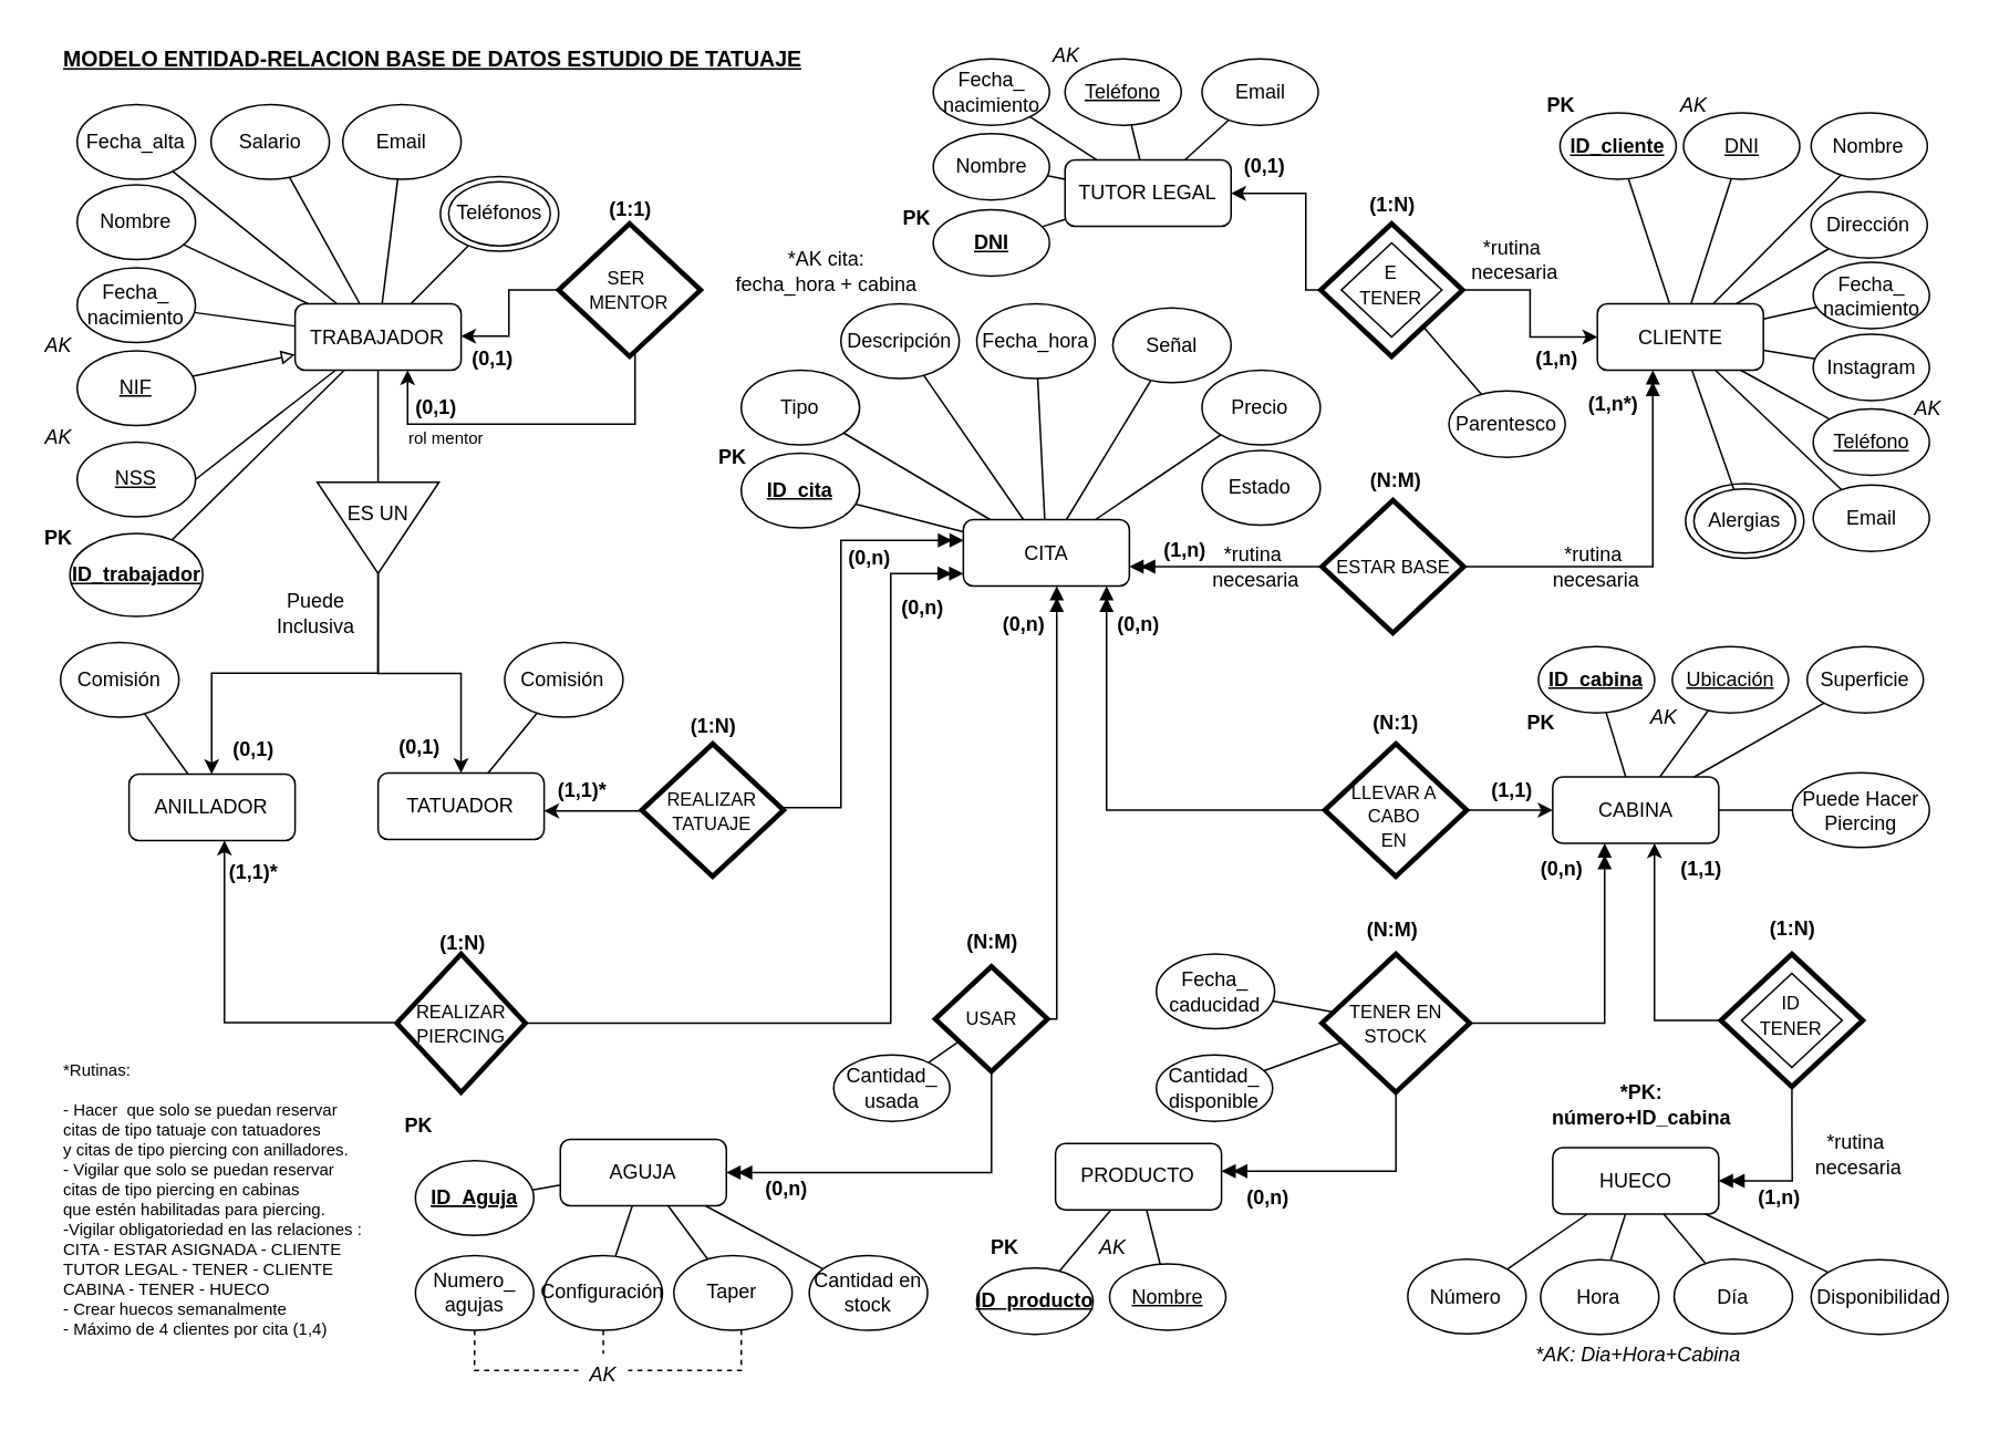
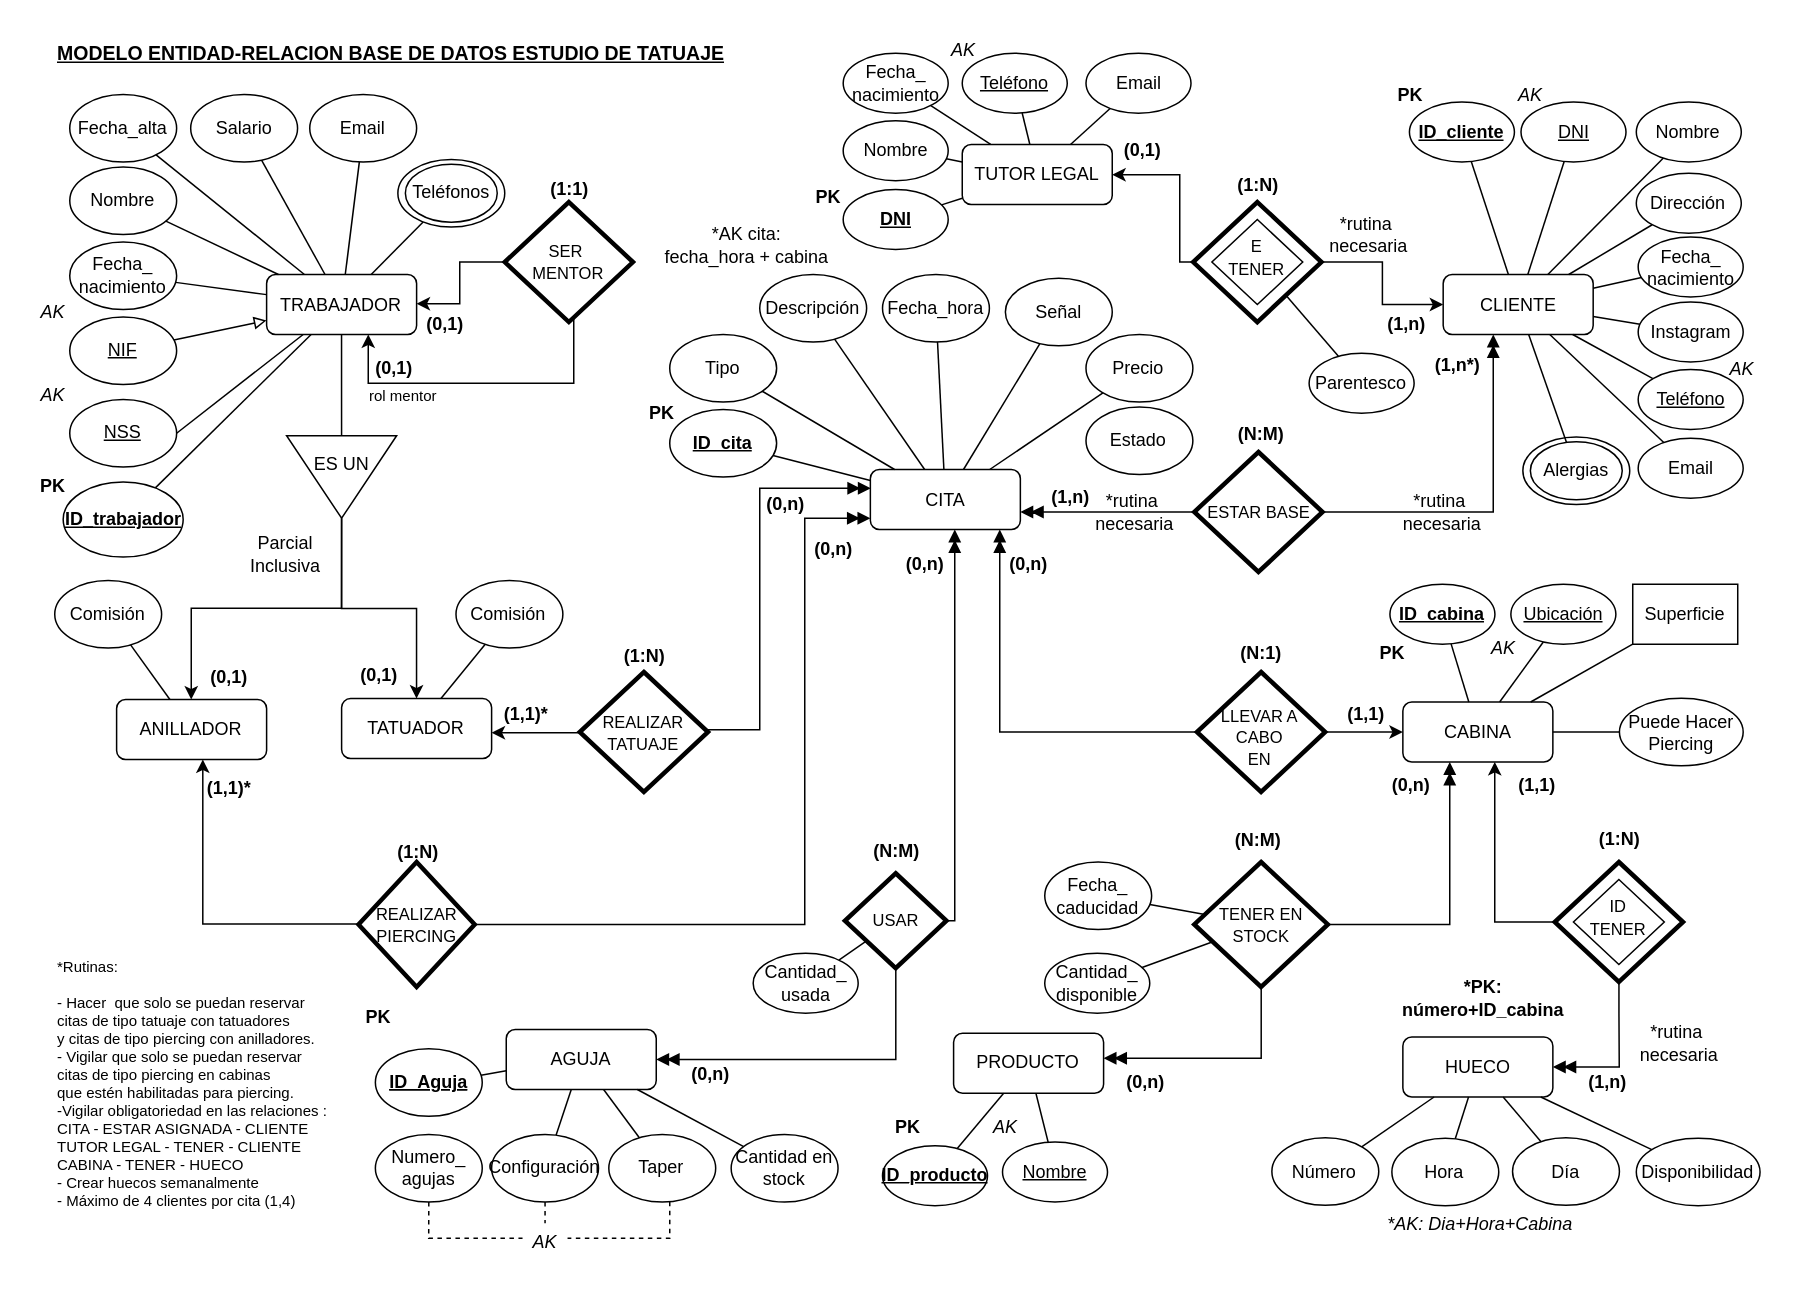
- <mxCell id="31" value="Puede&lt;div&gt;Inclusiva&lt;/div&gt;" style="text;html=1;align=center;verticalAlign=middle;whiteSpace=wrap;rounded=0;" parent="1" vertex="1"><mxGeometry x="159.74" y="354.17" width="60" height="30" as="geometry" /></mxCell>
+ <mxCell id="31" value="Parcial&lt;div&gt;Inclusiva&lt;/div&gt;" style="text;html=1;align=center;verticalAlign=middle;whiteSpace=wrap;rounded=0;" parent="1" vertex="1"><mxGeometry x="159.74" y="354.17" width="60" height="30" as="geometry" /></mxCell>
- <mxCell id="64" value="Superficie" style="ellipse;whiteSpace=wrap;html=1;" parent="1" vertex="1"><mxGeometry x="1087.99" y="389" width="70" height="40" as="geometry" /></mxCell>
+ <mxCell id="64" value="Superficie" style="whiteSpace=wrap;html=1;rounded=0;" parent="1" vertex="1"><mxGeometry x="1087.99" y="389" width="70" height="40" as="geometry" /></mxCell>
